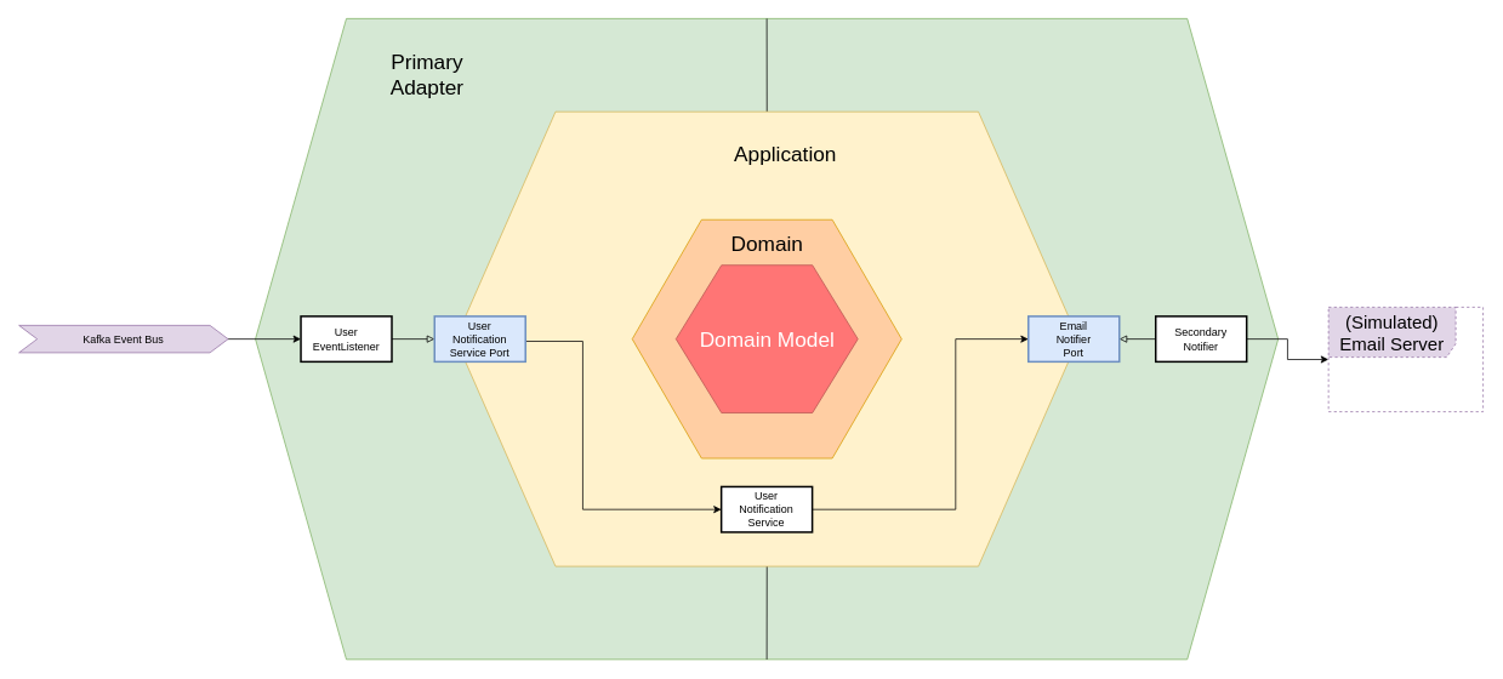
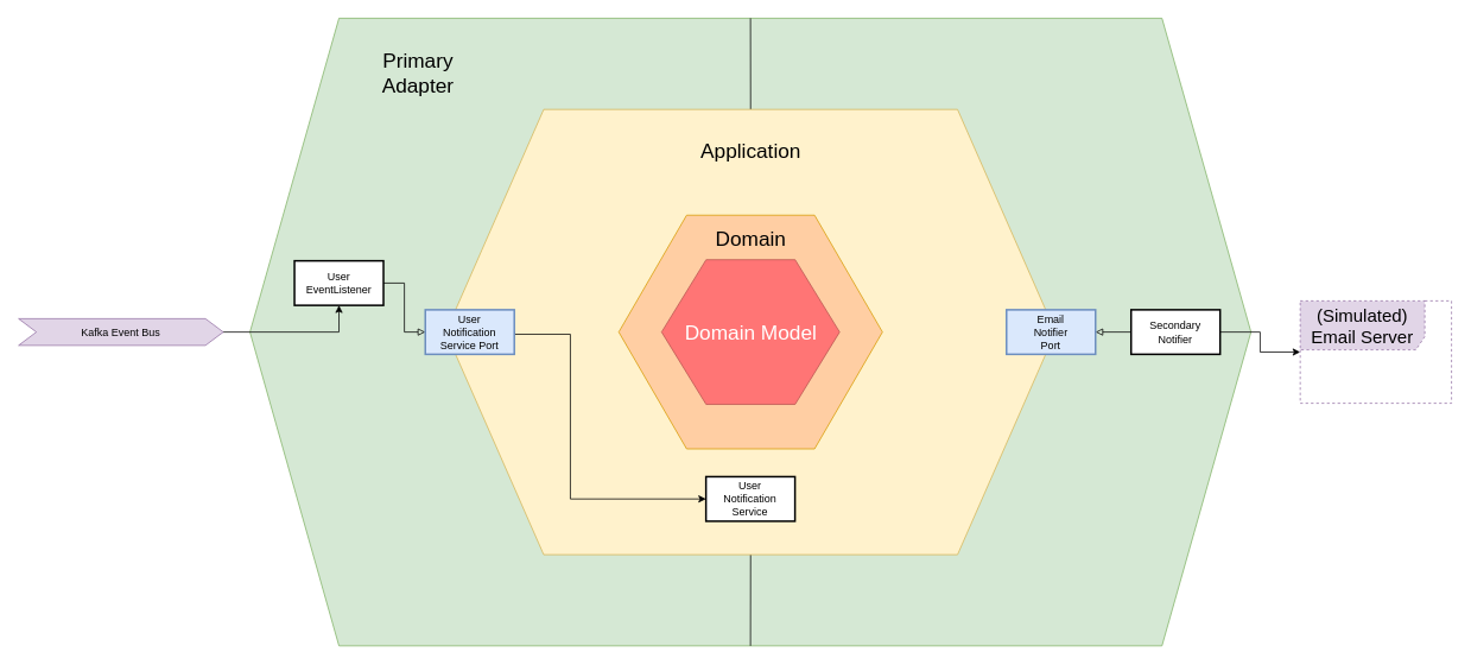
- <mxCell id="20" value="Application" style="text;html=1;strokeColor=none;fillColor=none;align=center;verticalAlign=middle;whiteSpace=wrap;rounded=0;fontColor=#000000;fontSize=23;" vertex="1" parent="1"><mxGeometry x="783.6" y="155" width="157.5" height="30" as="geometry" /></mxCell>
+ <mxCell id="20" value="Application" style="text;html=1;strokeColor=none;fillColor=none;align=center;verticalAlign=middle;whiteSpace=wrap;rounded=0;fontColor=#000000;fontSize=23;" vertex="1" parent="1"><mxGeometry x="763.6" y="155" width="157.5" height="30" as="geometry" /></mxCell>
- <mxCell id="3" value="User&lt;br&gt;EventListener" style="rounded=0;whiteSpace=wrap;html=1;strokeWidth=2;" vertex="1" parent="1"><mxGeometry x="330" y="347.5" width="100" height="50" as="geometry" /></mxCell>
+ <mxCell id="3" value="User&lt;br&gt;EventListener" style="rounded=0;whiteSpace=wrap;html=1;strokeWidth=2;" vertex="1" parent="1"><mxGeometry x="330" y="292.5" width="100" height="50" as="geometry" /></mxCell>
- <mxCell id="18" style="edgeStyle=orthogonalEdgeStyle;rounded=0;orthogonalLoop=1;jettySize=auto;html=1;entryX=0;entryY=0.5;entryDx=0;entryDy=0;" edge="1" parent="1" source="19" target="21"><mxGeometry relative="1" as="geometry"><Array as="points"><mxPoint x="1050" y="560" /><mxPoint x="1050" y="373" /></Array></mxGeometry></mxCell>
